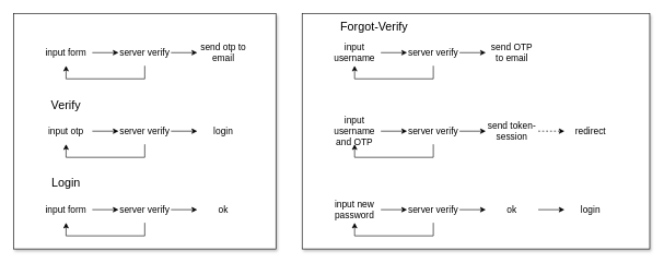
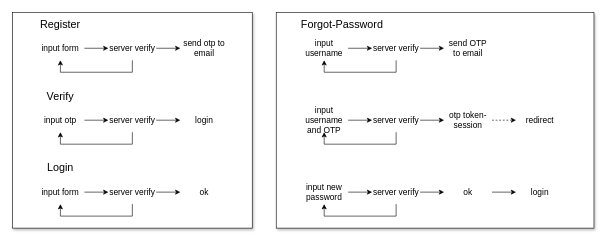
+ <mxCell id="3" value="&lt;font style=&quot;font-size: 18px;&quot;&gt;Register&lt;/font&gt;" style="text;html=1;align=center;verticalAlign=middle;whiteSpace=wrap;rounded=0;" vertex="1" parent="1"><mxGeometry x="60" y="20" width="80" height="40" as="geometry" /></mxCell>
- <mxCell id="25" value="&lt;font style=&quot;font-size: 18px;&quot;&gt;Forgot-Verify&lt;/font&gt;" style="text;html=1;align=center;verticalAlign=middle;whiteSpace=wrap;rounded=0;" vertex="1" parent="1"><mxGeometry x="500" y="20" width="140" height="40" as="geometry" /></mxCell>
+ <mxCell id="25" value="&lt;font style=&quot;font-size: 18px;&quot;&gt;Forgot-Password&lt;/font&gt;" style="text;html=1;align=center;verticalAlign=middle;whiteSpace=wrap;rounded=0;" vertex="1" parent="1"><mxGeometry x="500" y="20" width="140" height="40" as="geometry" /></mxCell>
- <mxCell id="38" value="&lt;span style=&quot;font-size: 14px;&quot;&gt;send token-session&lt;/span&gt;" style="text;html=1;align=center;verticalAlign=middle;whiteSpace=wrap;rounded=0;" vertex="1" parent="1"><mxGeometry x="740" y="180" width="80" height="40" as="geometry" /></mxCell>
+ <mxCell id="38" value="&lt;span style=&quot;font-size: 14px;&quot;&gt;otp token-session&lt;/span&gt;" style="text;html=1;align=center;verticalAlign=middle;whiteSpace=wrap;rounded=0;" vertex="1" parent="1"><mxGeometry x="740" y="180" width="80" height="40" as="geometry" /></mxCell>
